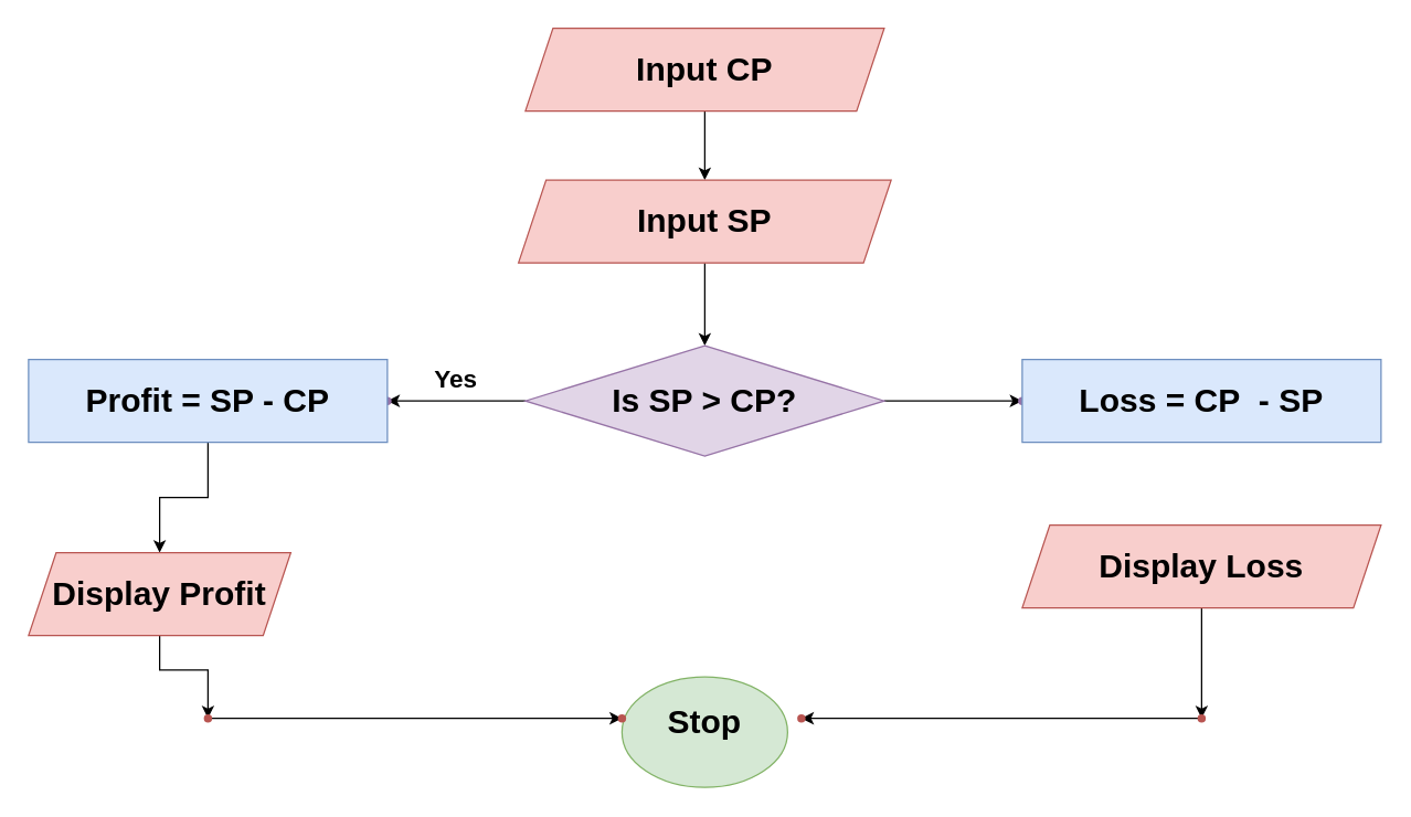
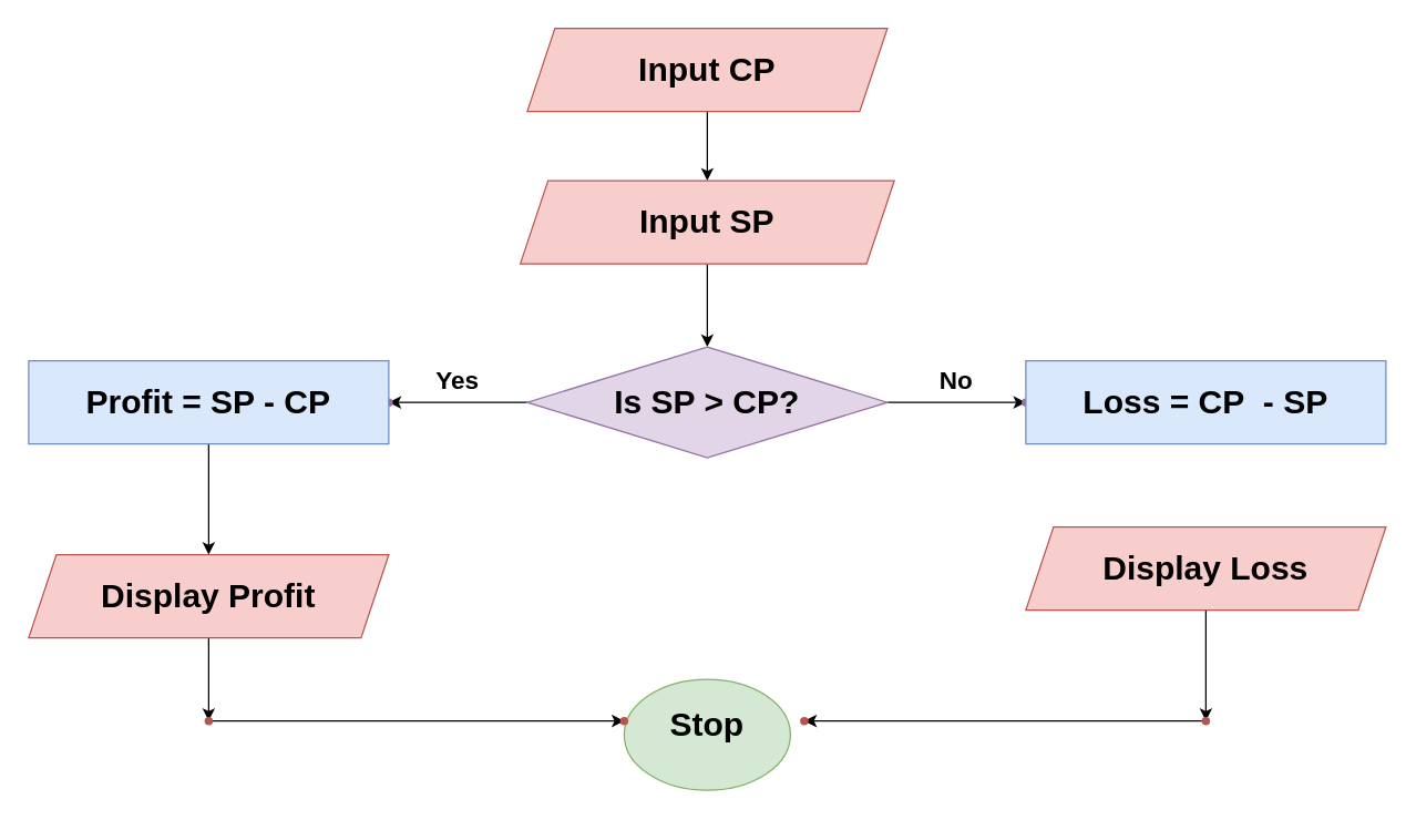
+ <mxCell id="21" value="&lt;h2&gt;No&lt;/h2&gt;" style="text;html=1;align=center;verticalAlign=middle;whiteSpace=wrap;rounded=0;" vertex="1" parent="1"><mxGeometry x="660" y="260" width="60" height="30" as="geometry" /></mxCell>
- <mxCell id="16" value="&lt;h1&gt;Display Profit&lt;/h1&gt;" style="shape=parallelogram;perimeter=parallelogramPerimeter;whiteSpace=wrap;html=1;fixedSize=1;fillColor=#f8cecc;strokeColor=#b85450;rounded=0;" vertex="1" parent="1"><mxGeometry x="20" y="400" width="190" height="60" as="geometry" /></mxCell>
+ <mxCell id="16" value="&lt;h1&gt;Display Profit&lt;/h1&gt;" style="shape=parallelogram;perimeter=parallelogramPerimeter;whiteSpace=wrap;html=1;fixedSize=1;fillColor=#f8cecc;strokeColor=#b85450;rounded=0;" vertex="1" parent="1"><mxGeometry x="20" y="400" width="260" height="60" as="geometry" /></mxCell>
